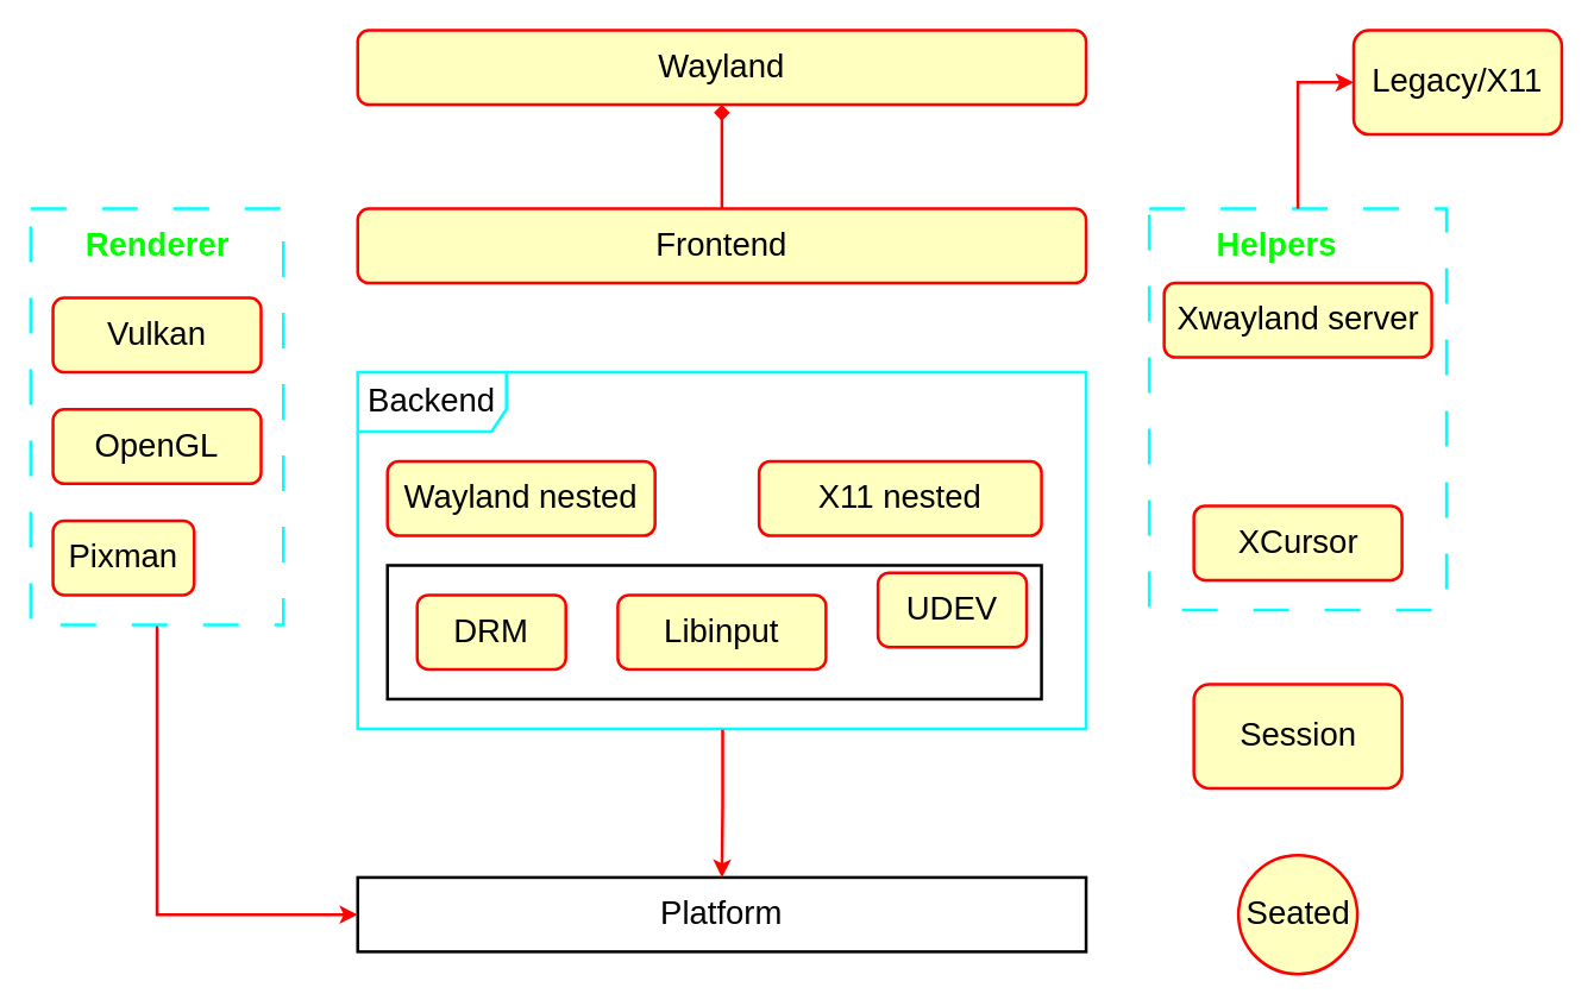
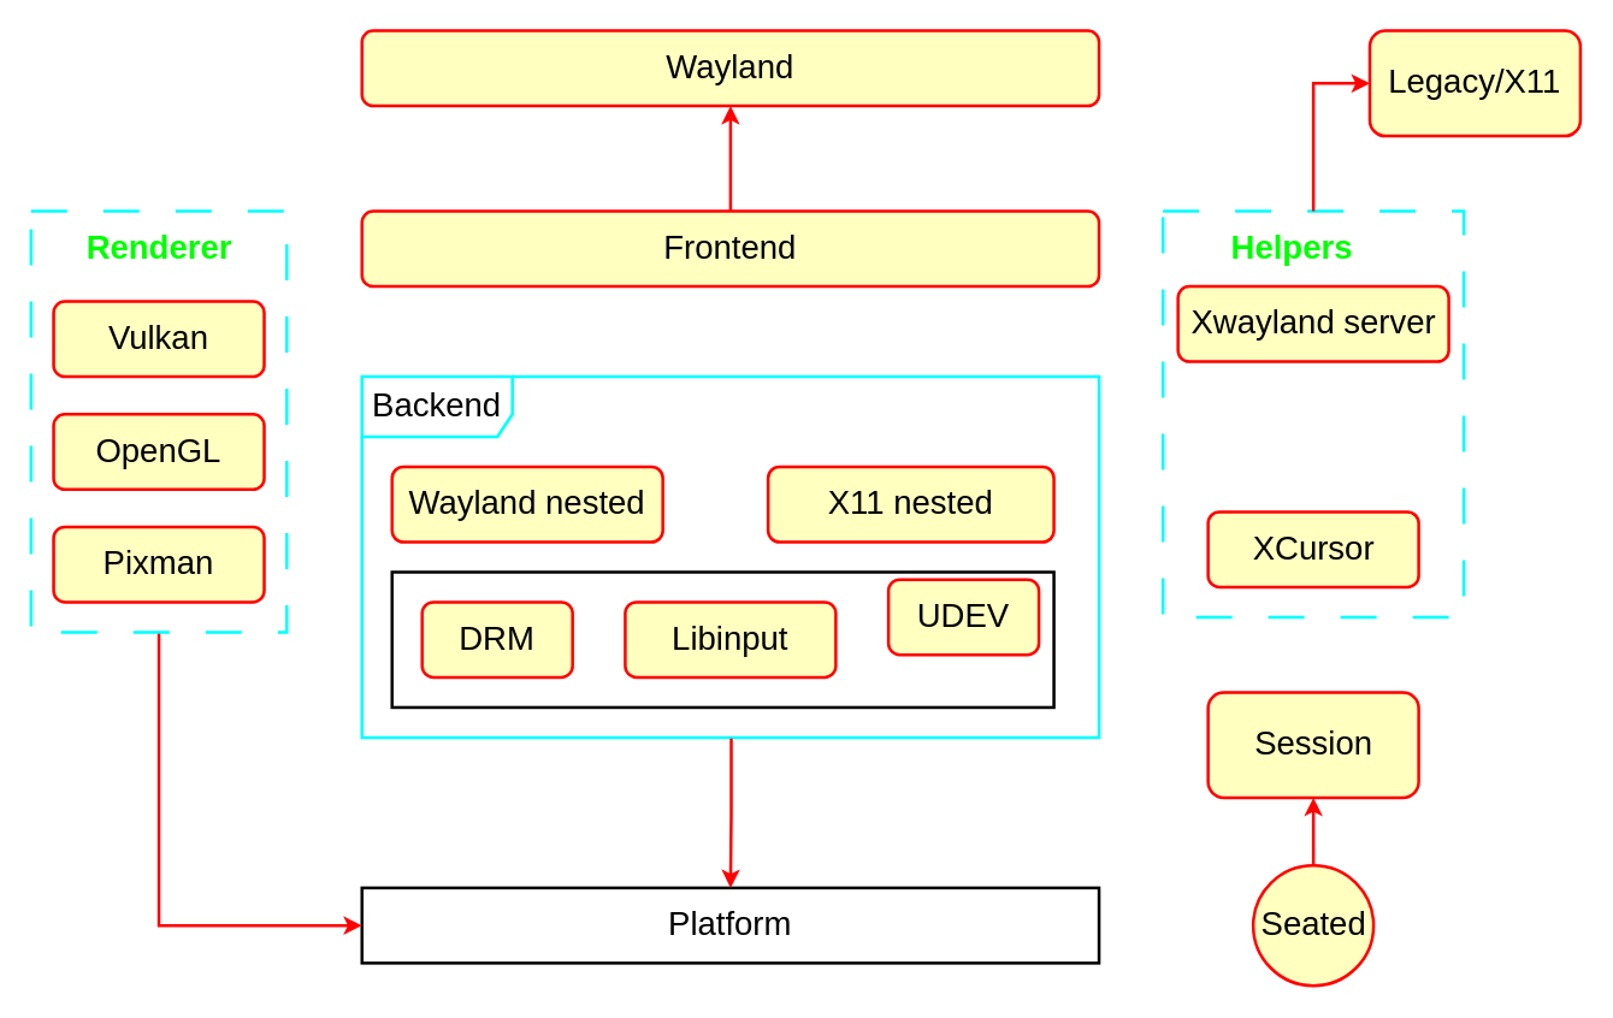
- <mxCell id="4" value="" style="edgeStyle=orthogonalEdgeStyle;rounded=0;orthogonalLoop=1;jettySize=auto;html=1;strokeColor=#FF0000;strokeWidth=2;endArrow=diamond;" parent="1" source="5" target="3" edge="1"><mxGeometry relative="1" as="geometry" /></mxCell>
+ <mxCell id="4" value="" style="edgeStyle=orthogonalEdgeStyle;rounded=0;orthogonalLoop=1;jettySize=auto;html=1;strokeColor=#FF0000;strokeWidth=2;" parent="1" source="5" target="3" edge="1"><mxGeometry relative="1" as="geometry" /></mxCell>
- <mxCell id="15" value="&lt;font style=&quot;font-size: 22px;&quot;&gt;Pixman&lt;br&gt;&lt;/font&gt;" style="html=1;whiteSpace=wrap;rounded=1;fillColor=#FFFFC0;strokeColor=#FF0000;strokeWidth=2;" parent="1" vertex="1"><mxGeometry x="35" y="350" width="95" height="50" as="geometry" /></mxCell>
+ <mxCell id="15" value="&lt;font style=&quot;font-size: 22px;&quot;&gt;Pixman&lt;br&gt;&lt;/font&gt;" style="html=1;whiteSpace=wrap;rounded=1;fillColor=#FFFFC0;strokeColor=#FF0000;strokeWidth=2;" parent="1" vertex="1"><mxGeometry x="35" y="350" width="140" height="50" as="geometry" /></mxCell>
+ <mxCell id="26" value="" style="edgeStyle=orthogonalEdgeStyle;rounded=0;orthogonalLoop=1;jettySize=auto;html=1;strokeColor=#FF0000;exitX=0.5;exitY=0;exitDx=0;exitDy=0;entryX=0.5;entryY=1;entryDx=0;entryDy=0;strokeWidth=2;" parent="1" source="25" target="24" edge="1"><mxGeometry relative="1" as="geometry"><mxPoint x="717.5" y="625" as="sourcePoint" /><mxPoint x="842.5" y="625" as="targetPoint" /></mxGeometry></mxCell>
